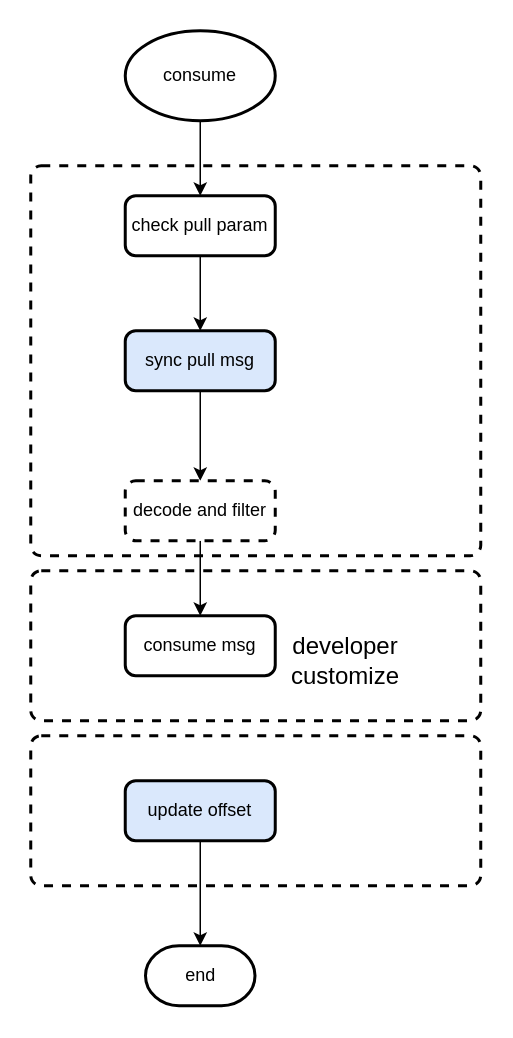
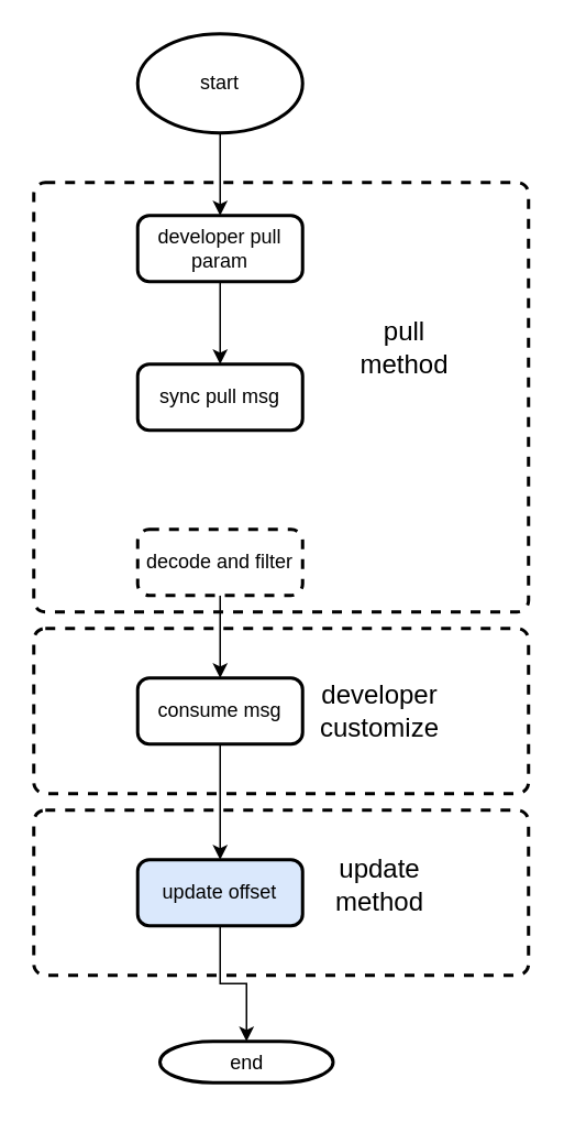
- <mxCell id="6" value="consume" style="strokeWidth=2;html=1;shape=mxgraph.flowchart.start_1;whiteSpace=wrap;" vertex="1" parent="1"><mxGeometry x="83" y="20" width="100" height="60" as="geometry" /></mxCell>
+ <mxCell id="6" value="start" style="strokeWidth=2;html=1;shape=mxgraph.flowchart.start_1;whiteSpace=wrap;" vertex="1" parent="1"><mxGeometry x="83" y="20" width="100" height="60" as="geometry" /></mxCell>
- <mxCell id="8" value="check pull param" style="rounded=1;whiteSpace=wrap;html=1;absoluteArcSize=1;arcSize=14;strokeWidth=2;" vertex="1" parent="1"><mxGeometry x="83" y="130" width="100" height="40" as="geometry" /></mxCell>
+ <mxCell id="8" value="developer pull param" style="rounded=1;whiteSpace=wrap;html=1;absoluteArcSize=1;arcSize=14;strokeWidth=2;" vertex="1" parent="1"><mxGeometry x="83" y="130" width="100" height="40" as="geometry" /></mxCell>
+ <mxCell id="18" value="pull method" style="text;html=1;align=center;verticalAlign=middle;whiteSpace=wrap;rounded=0;fontSize=16;" vertex="1" parent="1"><mxGeometry x="210" y="190" width="70" height="40" as="geometry" /></mxCell>
- <mxCell id="10" value="sync pull msg" style="rounded=1;whiteSpace=wrap;html=1;absoluteArcSize=1;arcSize=14;strokeWidth=2;fillColor=#dae8fc;" vertex="1" parent="1"><mxGeometry x="83" y="220" width="100" height="40" as="geometry" /></mxCell>
+ <mxCell id="10" value="sync pull msg" style="rounded=1;whiteSpace=wrap;html=1;absoluteArcSize=1;arcSize=14;strokeWidth=2;" vertex="1" parent="1"><mxGeometry x="83" y="220" width="100" height="40" as="geometry" /></mxCell>
- <mxCell id="9" style="edgeStyle=orthogonalEdgeStyle;rounded=0;orthogonalLoop=1;jettySize=auto;html=1;entryX=0.5;entryY=0;entryDx=0;entryDy=0;" edge="1" parent="1" source="10" target="12"><mxGeometry relative="1" as="geometry" /></mxCell>
- <mxCell id="19" value="developer customize" style="text;html=1;align=center;verticalAlign=middle;whiteSpace=wrap;rounded=0;fontSize=16;" vertex="1" parent="1"><mxGeometry x="200" y="425" width="60" height="30" as="geometry" /></mxCell>
+ <mxCell id="19" value="developer customize" style="text;html=1;align=center;verticalAlign=middle;whiteSpace=wrap;rounded=0;fontSize=16;" vertex="1" parent="1"><mxGeometry x="200" y="415" width="60" height="30" as="geometry" /></mxCell>
+ <mxCell id="13" value="" style="edgeStyle=orthogonalEdgeStyle;rounded=0;orthogonalLoop=1;jettySize=auto;html=1;" edge="1" parent="1" source="14" target="16"><mxGeometry relative="1" as="geometry" /></mxCell>
+ <mxCell id="20" value="&lt;font style=&quot;font-size: 16px;&quot;&gt;update method&lt;/font&gt;" style="text;html=1;align=center;verticalAlign=middle;whiteSpace=wrap;rounded=0;" vertex="1" parent="1"><mxGeometry x="200" y="520" width="60" height="30" as="geometry" /></mxCell>
- <mxCell id="17" value="end" style="strokeWidth=2;html=1;shape=mxgraph.flowchart.terminator;whiteSpace=wrap;" vertex="1" parent="1"><mxGeometry x="96.5" y="630" width="73" height="40" as="geometry" /></mxCell>
+ <mxCell id="17" value="end" style="strokeWidth=2;html=1;shape=mxgraph.flowchart.terminator;whiteSpace=wrap;" vertex="1" parent="1"><mxGeometry x="96.5" y="630" width="105" height="25" as="geometry" /></mxCell>
